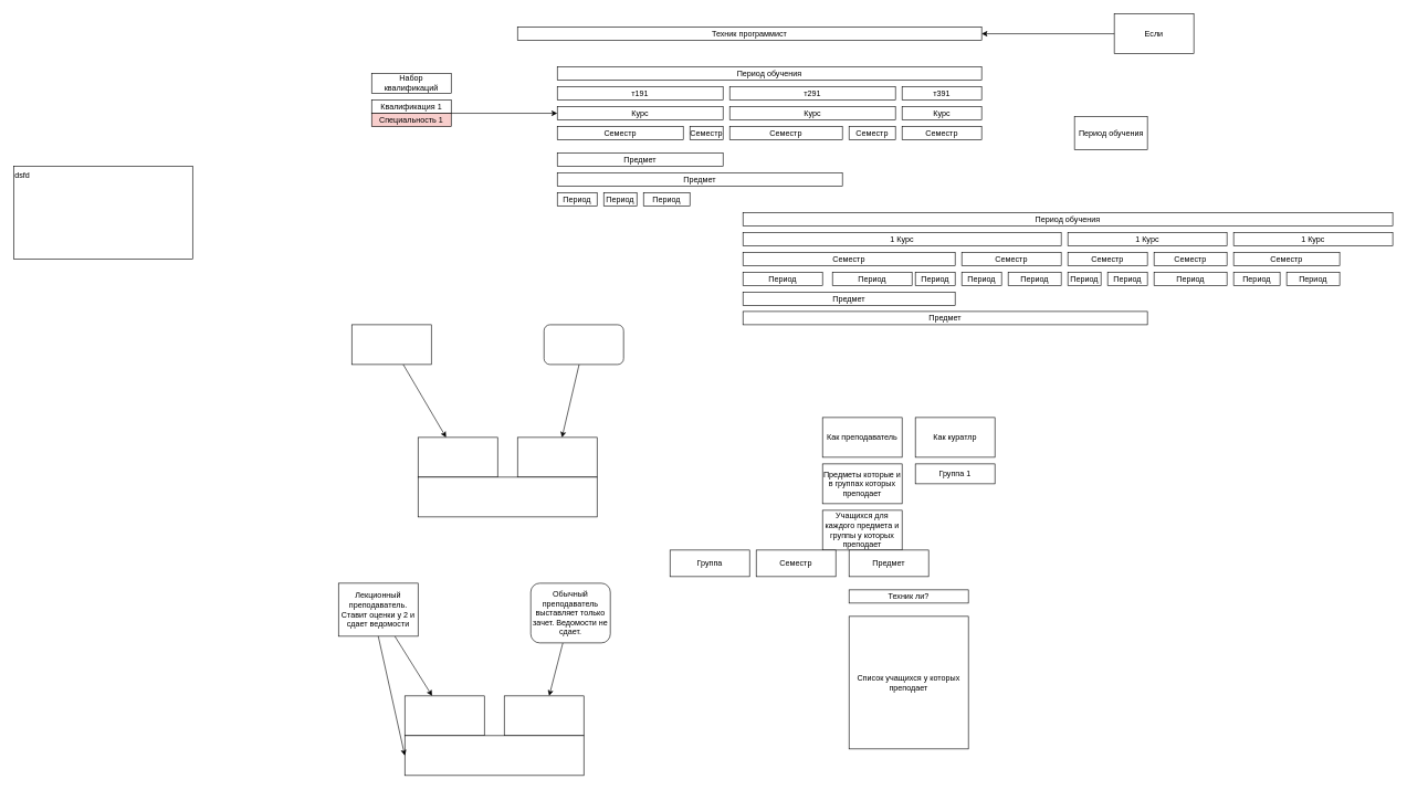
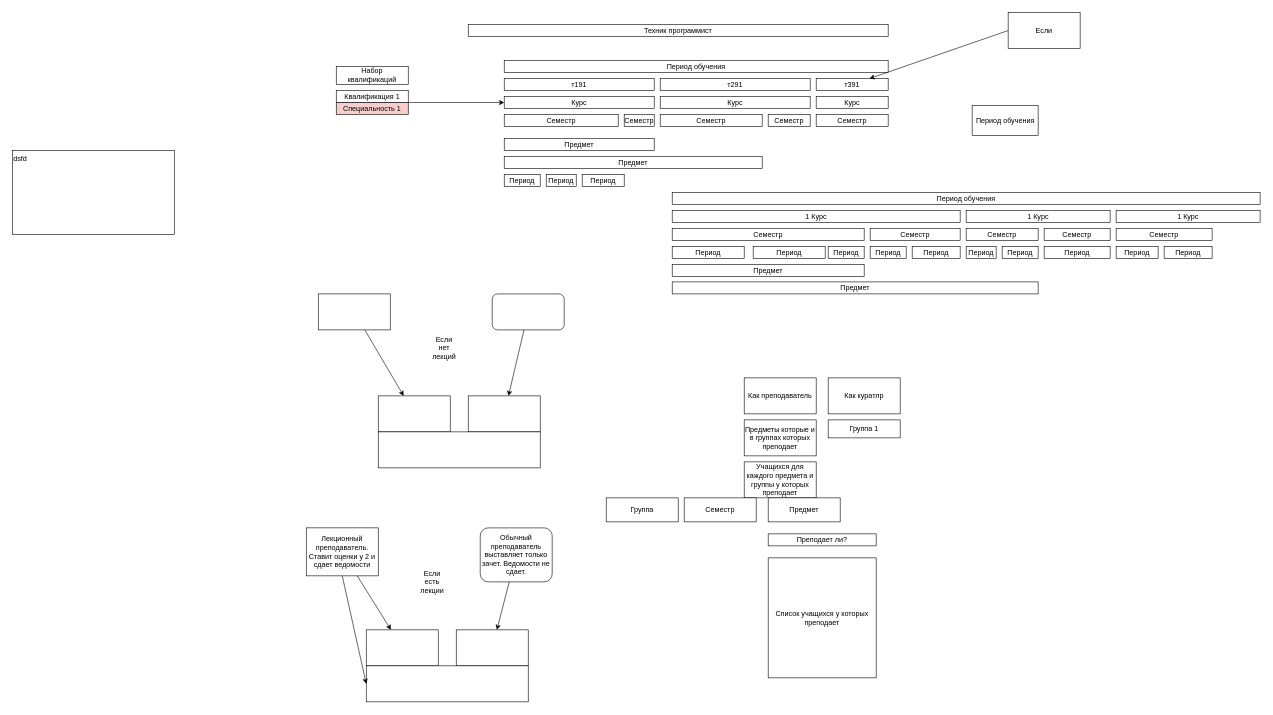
- <mxCell id="21" value="" style="endArrow=classic;html=1;exitX=0;exitY=0.5;exitDx=0;exitDy=0;entryX=1;entryY=0.5;entryDx=0;entryDy=0;" parent="1" source="20" target="19" edge="1"><mxGeometry width="50" height="50" relative="1" as="geometry"><mxPoint x="1360" y="280" as="sourcePoint" /><mxPoint x="1410" y="230" as="targetPoint" /></mxGeometry></mxCell>
+ <mxCell id="21" value="" style="endArrow=classic;html=1;exitX=0;exitY=0.5;exitDx=0;exitDy=0;" parent="1" source="20" target="13" edge="1"><mxGeometry width="50" height="50" relative="1" as="geometry"><mxPoint x="1360" y="280" as="sourcePoint" /><mxPoint x="1410" y="230" as="targetPoint" /></mxGeometry></mxCell>
+ <mxCell id="44" value="Если нет лекций" style="text;html=1;strokeColor=none;fillColor=none;align=center;verticalAlign=middle;whiteSpace=wrap;rounded=0;" parent="1" vertex="1"><mxGeometry y="569" width="40" height="20" as="geometry" x="720" /></mxCell>
- <mxCell id="41" value="Техник ли?" style="rounded=0;whiteSpace=wrap;html=1;" parent="1" vertex="1"><mxGeometry x="1280" y="889" width="180" height="20" as="geometry" /></mxCell>
+ <mxCell id="41" value="Преподает ли?" style="rounded=0;whiteSpace=wrap;html=1;" parent="1" vertex="1"><mxGeometry x="1280" y="889" width="180" height="20" as="geometry" /></mxCell>
+ <mxCell id="52" value="Если есть лекции" style="text;html=1;strokeColor=none;fillColor=none;align=center;verticalAlign=middle;whiteSpace=wrap;rounded=0;" parent="1" vertex="1"><mxGeometry x="700" y="959" width="40" height="20" as="geometry" /></mxCell>
